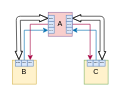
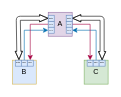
- <mxCell id="3" value="A" style="rounded=0;whiteSpace=wrap;html=1;fillColor=#f8cecc;strokeColor=#9673a6;" vertex="1" parent="1"><mxGeometry x="80" y="20" width="40" height="40" as="geometry" /></mxCell>
+ <mxCell id="3" value="A" style="rounded=0;whiteSpace=wrap;html=1;fillColor=#e1d5e7;strokeColor=#9673a6;" vertex="1" parent="1"><mxGeometry x="80" y="20" width="40" height="40" as="geometry" /></mxCell>
- <mxCell id="4" value="B" style="rounded=0;whiteSpace=wrap;html=1;fillColor=#fff2cc;strokeColor=#d6b656;" vertex="1" parent="1"><mxGeometry x="20" y="100" width="40" height="40" as="geometry" /></mxCell>
+ <mxCell id="4" value="B" style="rounded=0;whiteSpace=wrap;html=1;fillColor=#dae8fc;strokeColor=#d6b656;" vertex="1" parent="1"><mxGeometry x="20" y="100" width="40" height="40" as="geometry" /></mxCell>
- <mxCell id="5" value="C" style="rounded=0;whiteSpace=wrap;html=1;fillColor=#fff2cc;strokeColor=#82b366;" vertex="1" parent="1"><mxGeometry x="140" y="100" width="40" height="40" as="geometry" /></mxCell>
+ <mxCell id="5" value="C" style="rounded=0;whiteSpace=wrap;html=1;fillColor=#d5e8d4;strokeColor=#82b366;" vertex="1" parent="1"><mxGeometry x="140" y="100" width="40" height="40" as="geometry" /></mxCell>
